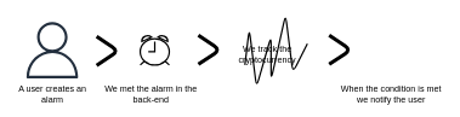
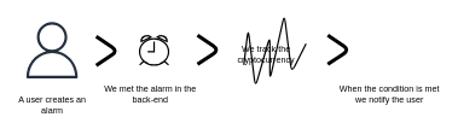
- <mxCell id="9" value="A user creates an alarm" style="text;html=1;strokeColor=none;fillColor=none;align=center;verticalAlign=middle;whiteSpace=wrap;rounded=0;" vertex="1" parent="1"><mxGeometry x="20.5" y="120" width="101" height="20" as="geometry" /></mxCell>
+ <mxCell id="9" value="A user creates an alarm" style="text;html=1;strokeColor=none;fillColor=none;align=center;verticalAlign=middle;whiteSpace=wrap;rounded=0;" vertex="1" parent="1"><mxGeometry x="20.5" y="135" width="101" height="20" as="geometry" /></mxCell>
